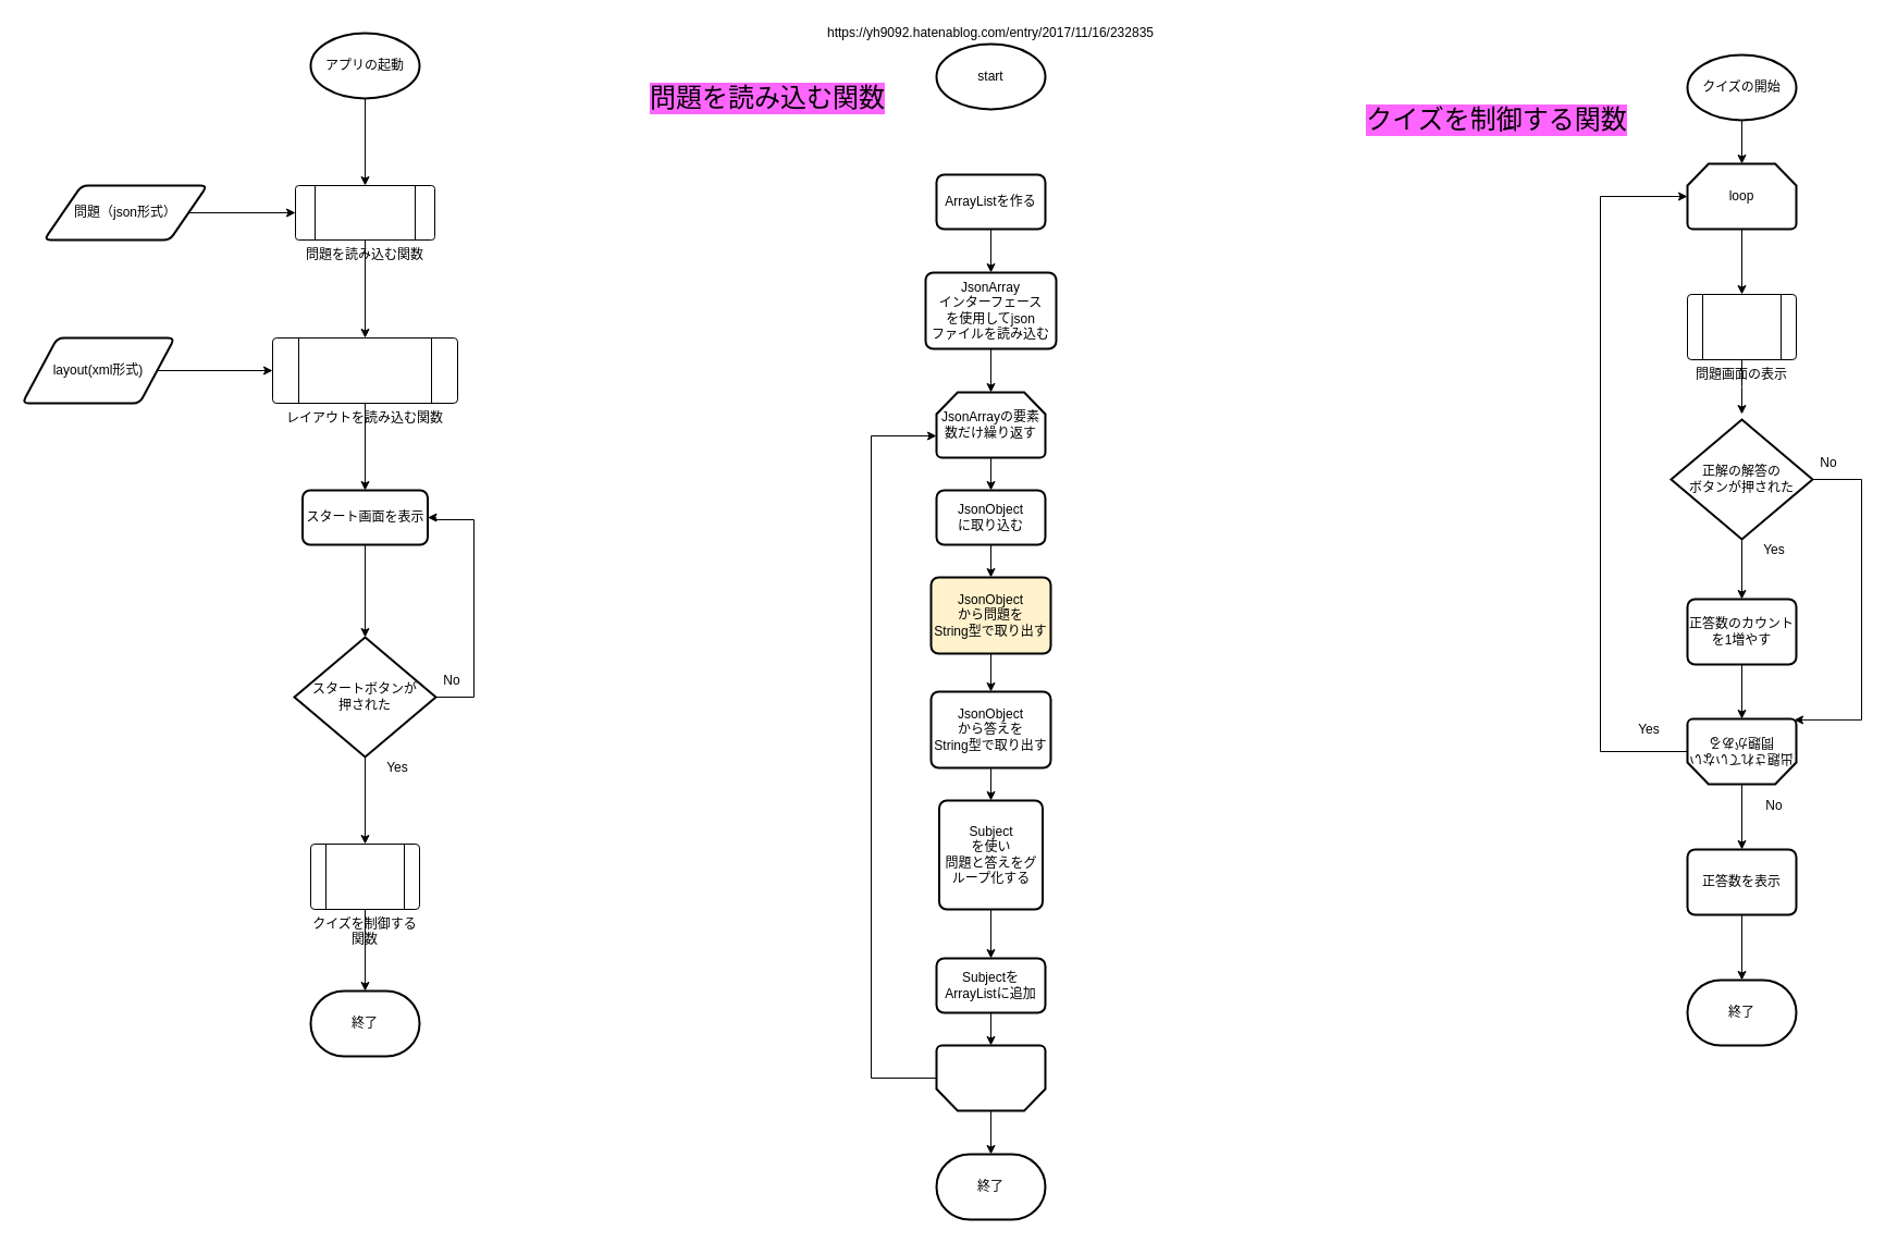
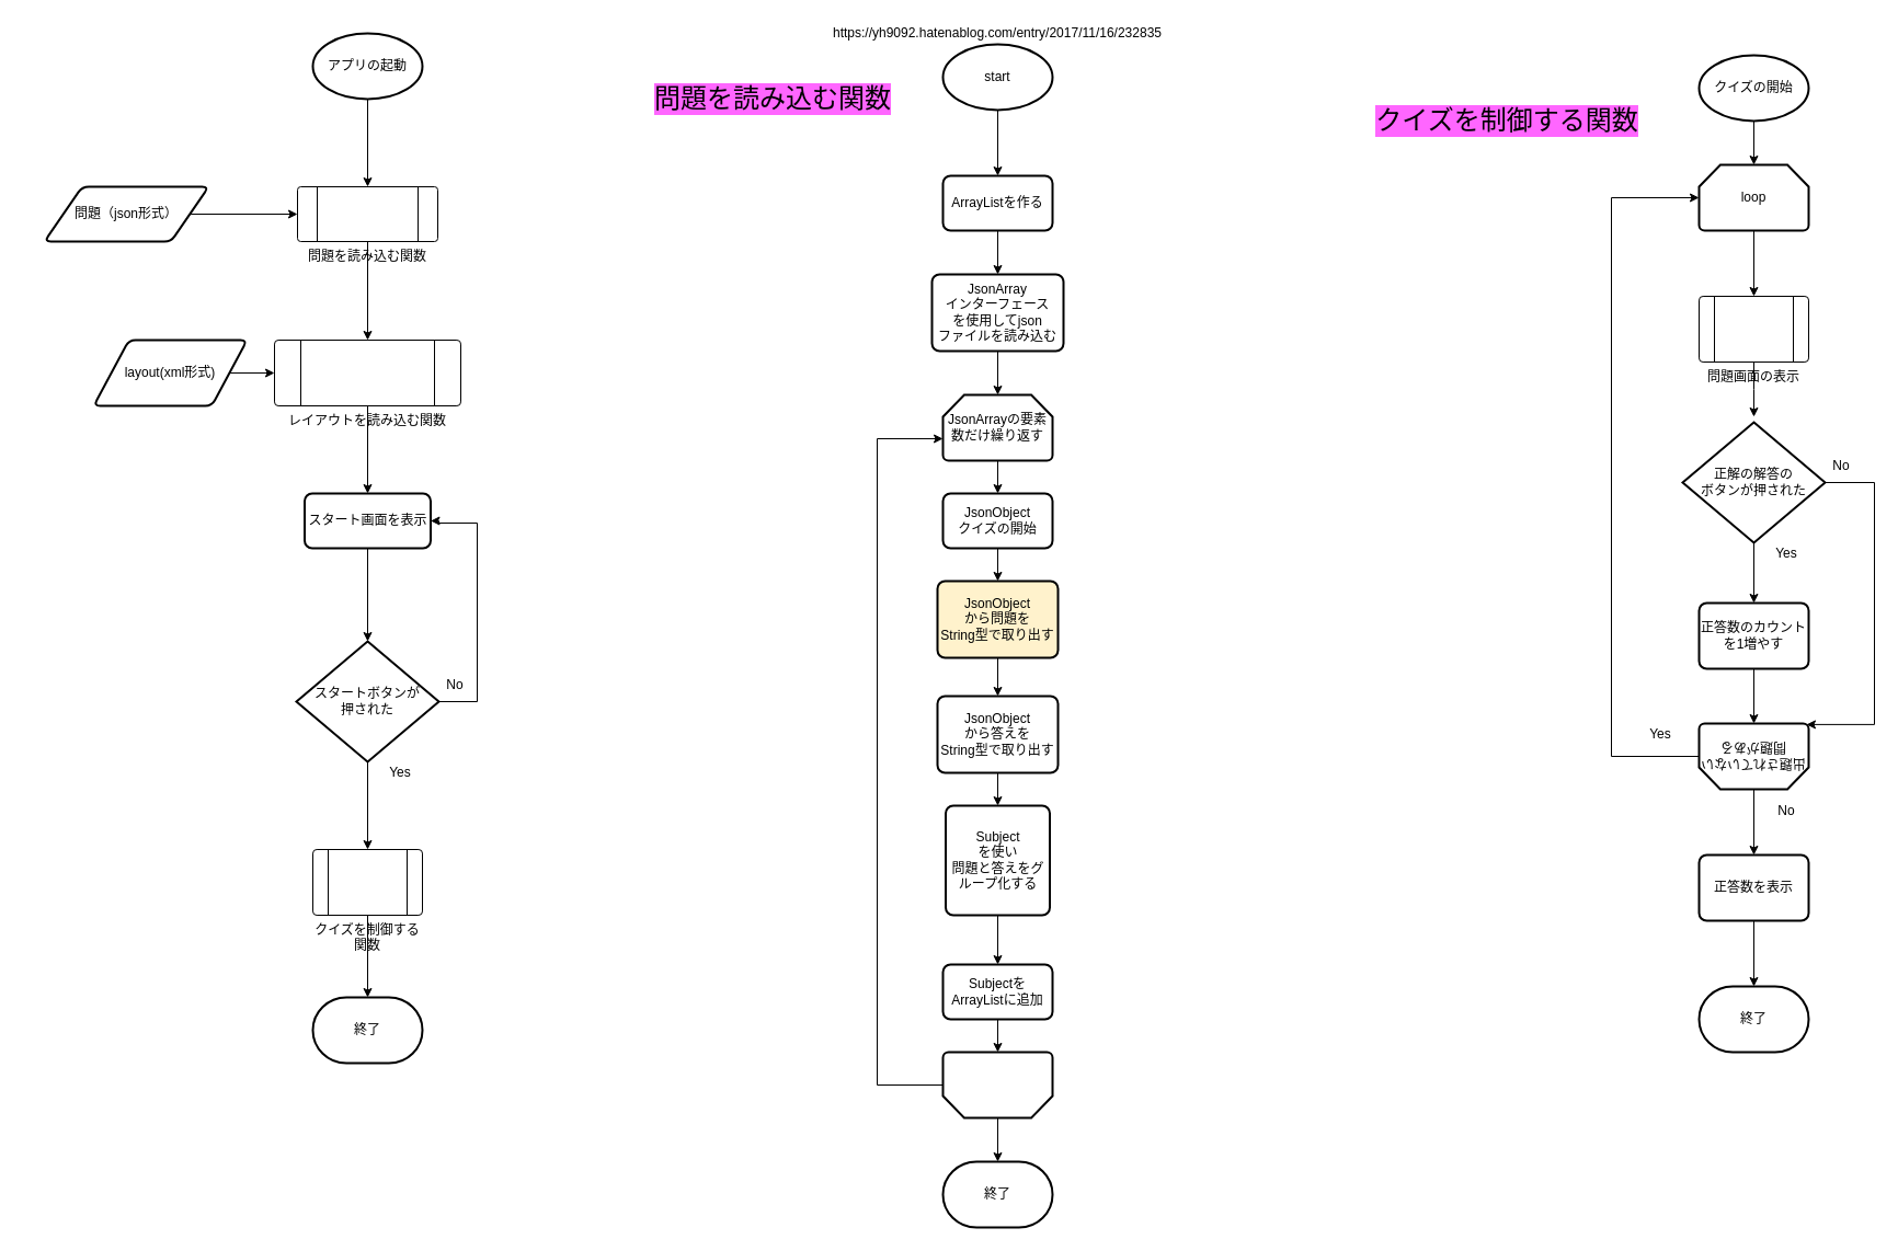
+ <mxCell id="45" style="edgeStyle=orthogonalEdgeStyle;rounded=0;orthogonalLoop=1;jettySize=auto;html=1;entryX=0.5;entryY=0;entryDx=0;entryDy=0;" edge="1" parent="1" source="46" target="50"><mxGeometry relative="1" as="geometry" /></mxCell>
- <mxCell id="11" value="layout(xml形式)" style="shape=parallelogram;html=1;strokeWidth=2;perimeter=parallelogramPerimeter;whiteSpace=wrap;rounded=1;arcSize=12;size=0.23;" parent="1" vertex="1"><mxGeometry x="20" y="310" width="140" height="60" as="geometry" /></mxCell>
+ <mxCell id="11" value="layout(xml形式)" style="shape=parallelogram;html=1;strokeWidth=2;perimeter=parallelogramPerimeter;whiteSpace=wrap;rounded=1;arcSize=12;size=0.23;" parent="1" vertex="1"><mxGeometry x="85" y="310" width="140" height="60" as="geometry" /></mxCell>
- <mxCell id="52" value="&lt;div&gt;JsonObject&lt;/div&gt;&lt;div&gt;に取り込む&lt;br&gt;&lt;/div&gt;" style="rounded=1;whiteSpace=wrap;html=1;absoluteArcSize=1;arcSize=14;strokeWidth=2;" vertex="1" parent="1"><mxGeometry x="860" y="450" width="100" height="50" as="geometry" /></mxCell>
+ <mxCell id="52" value="&lt;div&gt;JsonObject&lt;/div&gt;&lt;div&gt;クイズの開始&lt;br&gt;&lt;/div&gt;" style="rounded=1;whiteSpace=wrap;html=1;absoluteArcSize=1;arcSize=14;strokeWidth=2;" vertex="1" parent="1"><mxGeometry x="860" y="450" width="100" height="50" as="geometry" /></mxCell>
